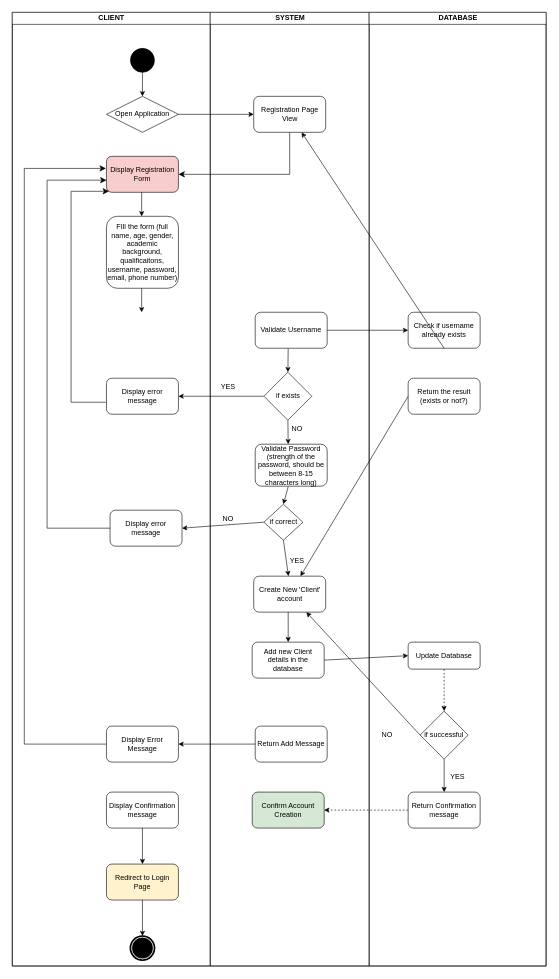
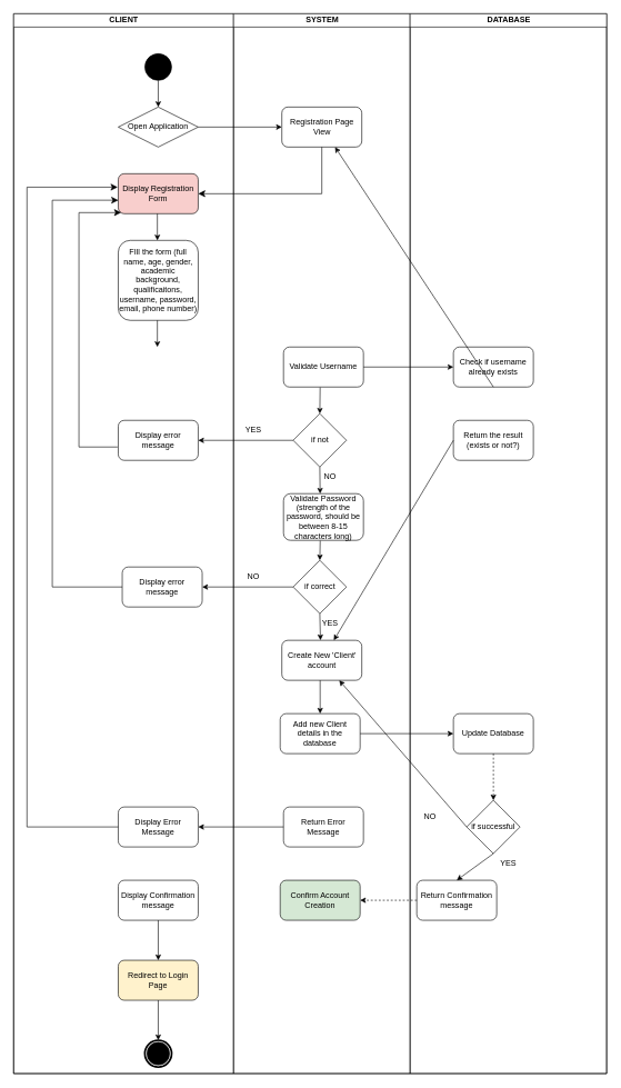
- <mxCell id="25" value="if exists" style="rhombus;whiteSpace=wrap;html=1;" vertex="1" parent="22"><mxGeometry x="89.5" y="600" width="80" height="80" as="geometry" /></mxCell>
+ <mxCell id="25" value="if not" style="rhombus;whiteSpace=wrap;html=1;" vertex="1" parent="22"><mxGeometry x="89.5" y="600" width="80" height="80" as="geometry" /></mxCell>
- <mxCell id="27" value="if correct" style="rhombus;whiteSpace=wrap;html=1;" vertex="1" parent="22"><mxGeometry x="89.5" y="820" width="65" height="60" as="geometry" /></mxCell>
+ <mxCell id="27" value="if correct" style="rhombus;whiteSpace=wrap;html=1;" vertex="1" parent="22"><mxGeometry x="89.5" y="820" width="80" height="80" as="geometry" /></mxCell>
- <mxCell id="46" value="Update Database" style="rounded=1;whiteSpace=wrap;html=1;" vertex="1" parent="43"><mxGeometry x="65" y="1050" width="120" height="45" as="geometry" /></mxCell>
+ <mxCell id="46" value="Update Database" style="rounded=1;whiteSpace=wrap;html=1;" vertex="1" parent="43"><mxGeometry x="65" y="1050" width="120" height="60" as="geometry" /></mxCell>
- <mxCell id="47" value="if successful" style="rhombus;whiteSpace=wrap;html=1;" vertex="1" parent="43"><mxGeometry x="85" y="1165" width="80" height="80" as="geometry" /></mxCell>
+ <mxCell id="47" value="if successful" style="rhombus;whiteSpace=wrap;html=1;" vertex="1" parent="43"><mxGeometry x="85" y="1180" width="80" height="80" as="geometry" /></mxCell>
- <mxCell id="30" value="Return Add Message" style="rounded=1;whiteSpace=wrap;html=1;" vertex="1" parent="22"><mxGeometry x="75" y="1190" width="120" height="60" as="geometry" /></mxCell>
+ <mxCell id="30" value="Return Error Message" style="rounded=1;whiteSpace=wrap;html=1;" vertex="1" parent="22"><mxGeometry x="75" y="1190" width="120" height="60" as="geometry" /></mxCell>
- <mxCell id="48" value="Return Confirmation message" style="rounded=1;whiteSpace=wrap;html=1;" vertex="1" parent="43"><mxGeometry x="65" y="1300" width="120" height="60" as="geometry" /></mxCell>
+ <mxCell id="48" value="Return Confirmation message" style="rounded=1;whiteSpace=wrap;html=1;" vertex="1" parent="43"><mxGeometry x="10" y="1300" width="120" height="60" as="geometry" /></mxCell>
